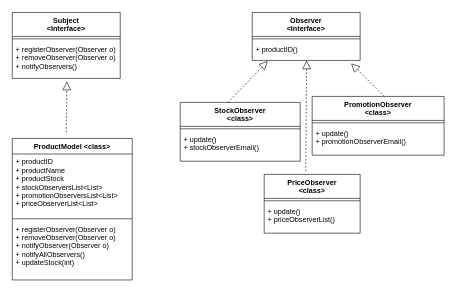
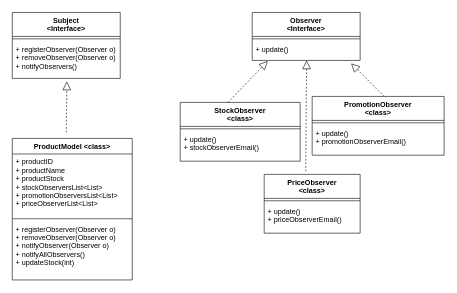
- <mxCell id="7" value="+ productID()" style="text;strokeColor=none;fillColor=none;align=left;verticalAlign=top;spacingLeft=4;spacingRight=4;overflow=hidden;rotatable=0;points=[[0,0.5],[1,0.5]];portConstraint=eastwest;" vertex="1" parent="5"><mxGeometry y="48" width="180" height="32" as="geometry" /></mxCell>
+ <mxCell id="7" value="+ update()" style="text;strokeColor=none;fillColor=none;align=left;verticalAlign=top;spacingLeft=4;spacingRight=4;overflow=hidden;rotatable=0;points=[[0,0.5],[1,0.5]];portConstraint=eastwest;" vertex="1" parent="5"><mxGeometry y="48" width="180" height="32" as="geometry" /></mxCell>
- <mxCell id="18" value="+ update()&#10;+ priceObserverList()" style="text;strokeColor=none;fillColor=none;align=left;verticalAlign=top;spacingLeft=4;spacingRight=4;overflow=hidden;rotatable=0;points=[[0,0.5],[1,0.5]];portConstraint=eastwest;" vertex="1" parent="16"><mxGeometry y="48" width="160" height="50" as="geometry" /></mxCell>
+ <mxCell id="18" value="+ update()&#10;+ priceObserverEmail()" style="text;strokeColor=none;fillColor=none;align=left;verticalAlign=top;spacingLeft=4;spacingRight=4;overflow=hidden;rotatable=0;points=[[0,0.5],[1,0.5]];portConstraint=eastwest;" vertex="1" parent="16"><mxGeometry y="48" width="160" height="50" as="geometry" /></mxCell>
